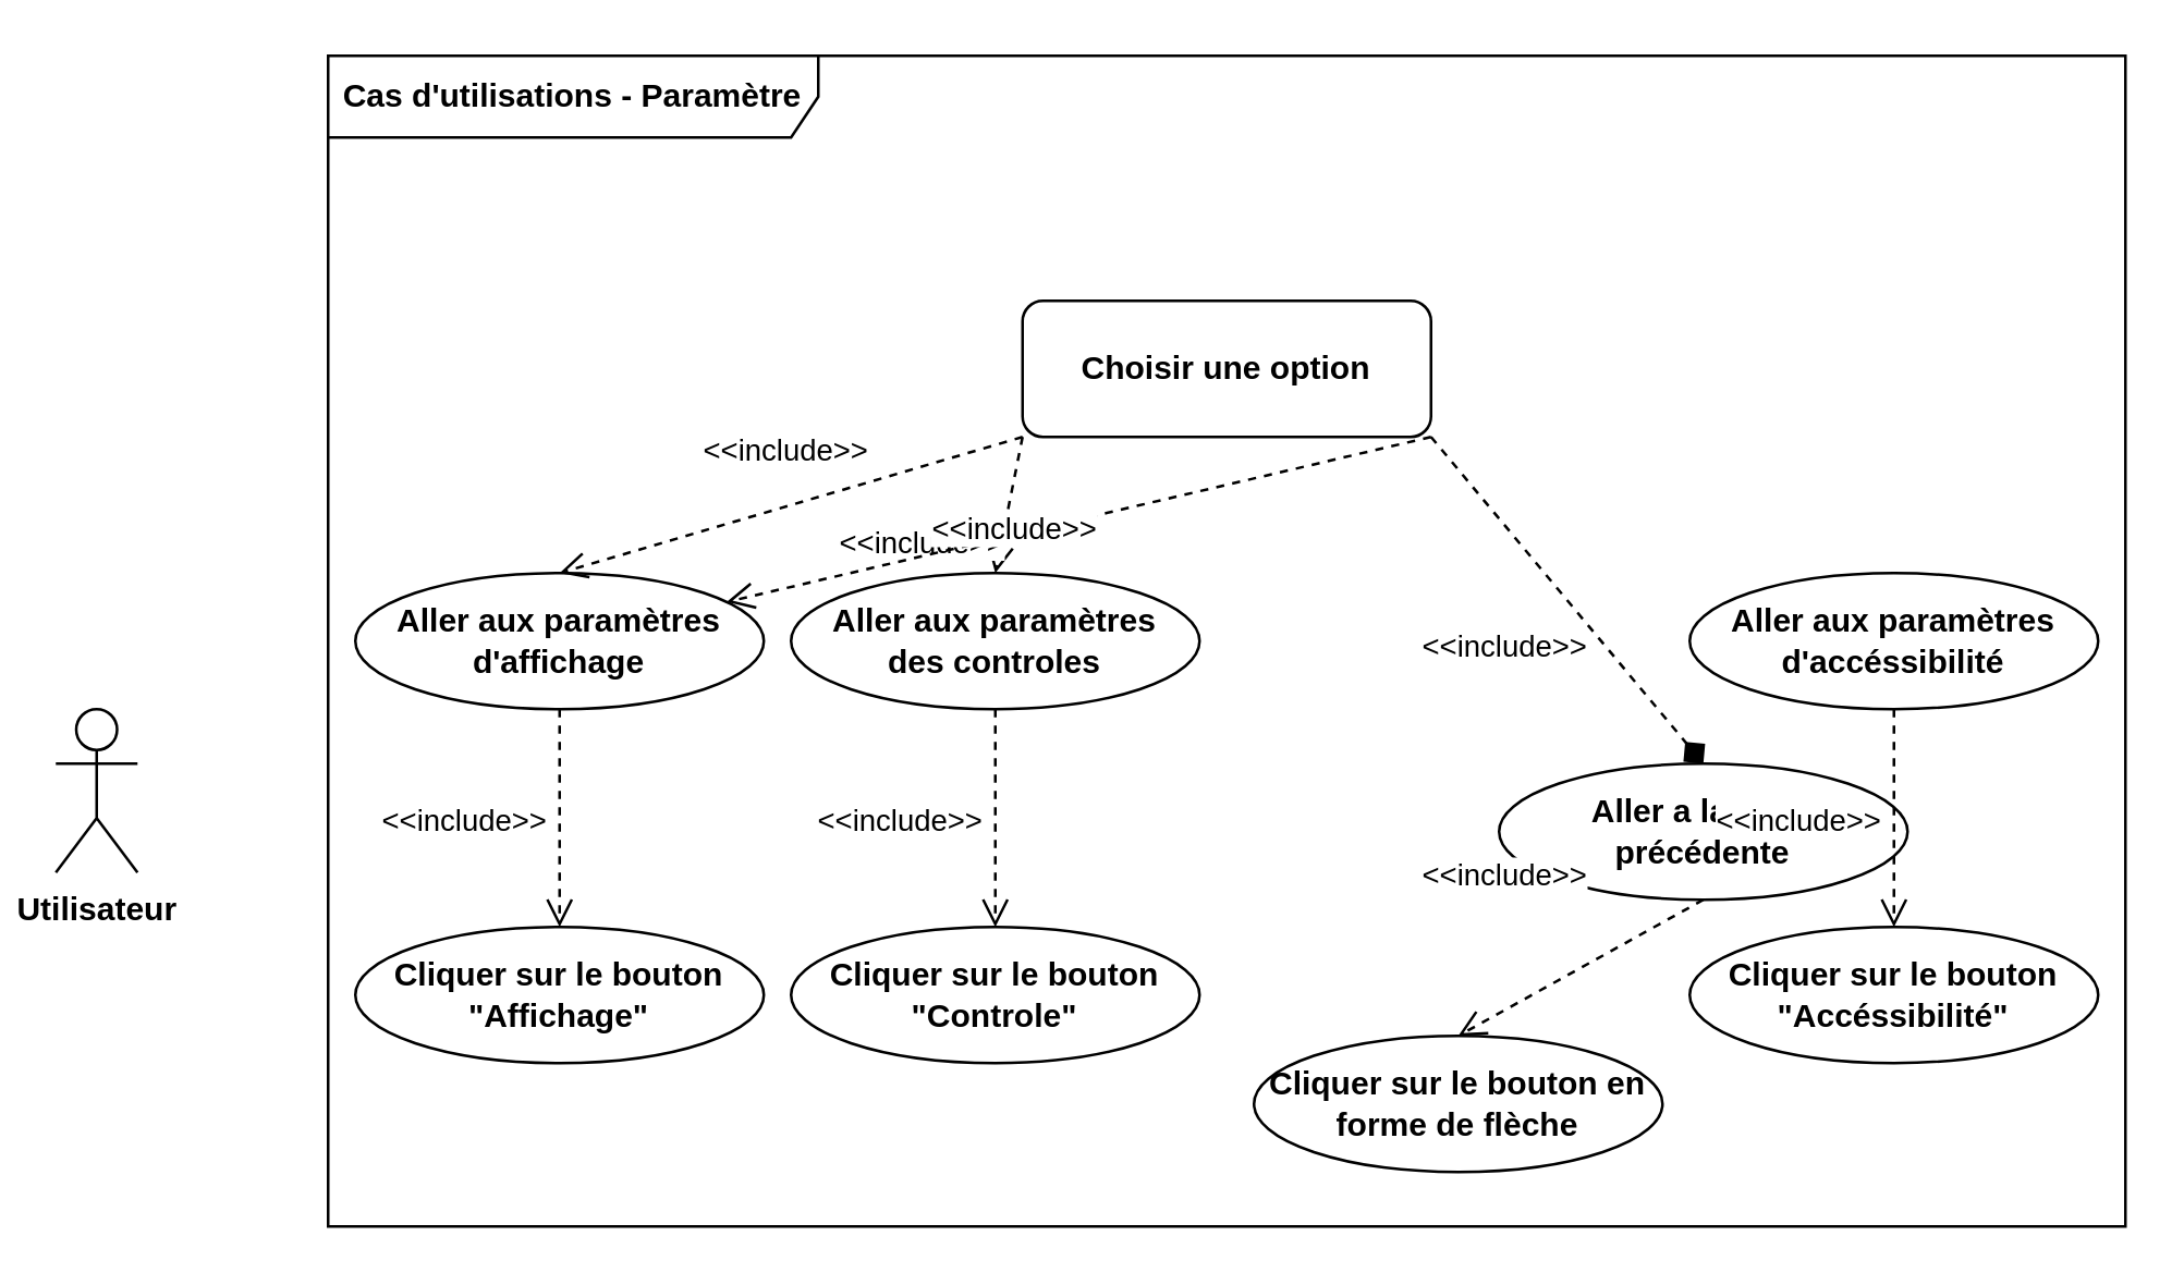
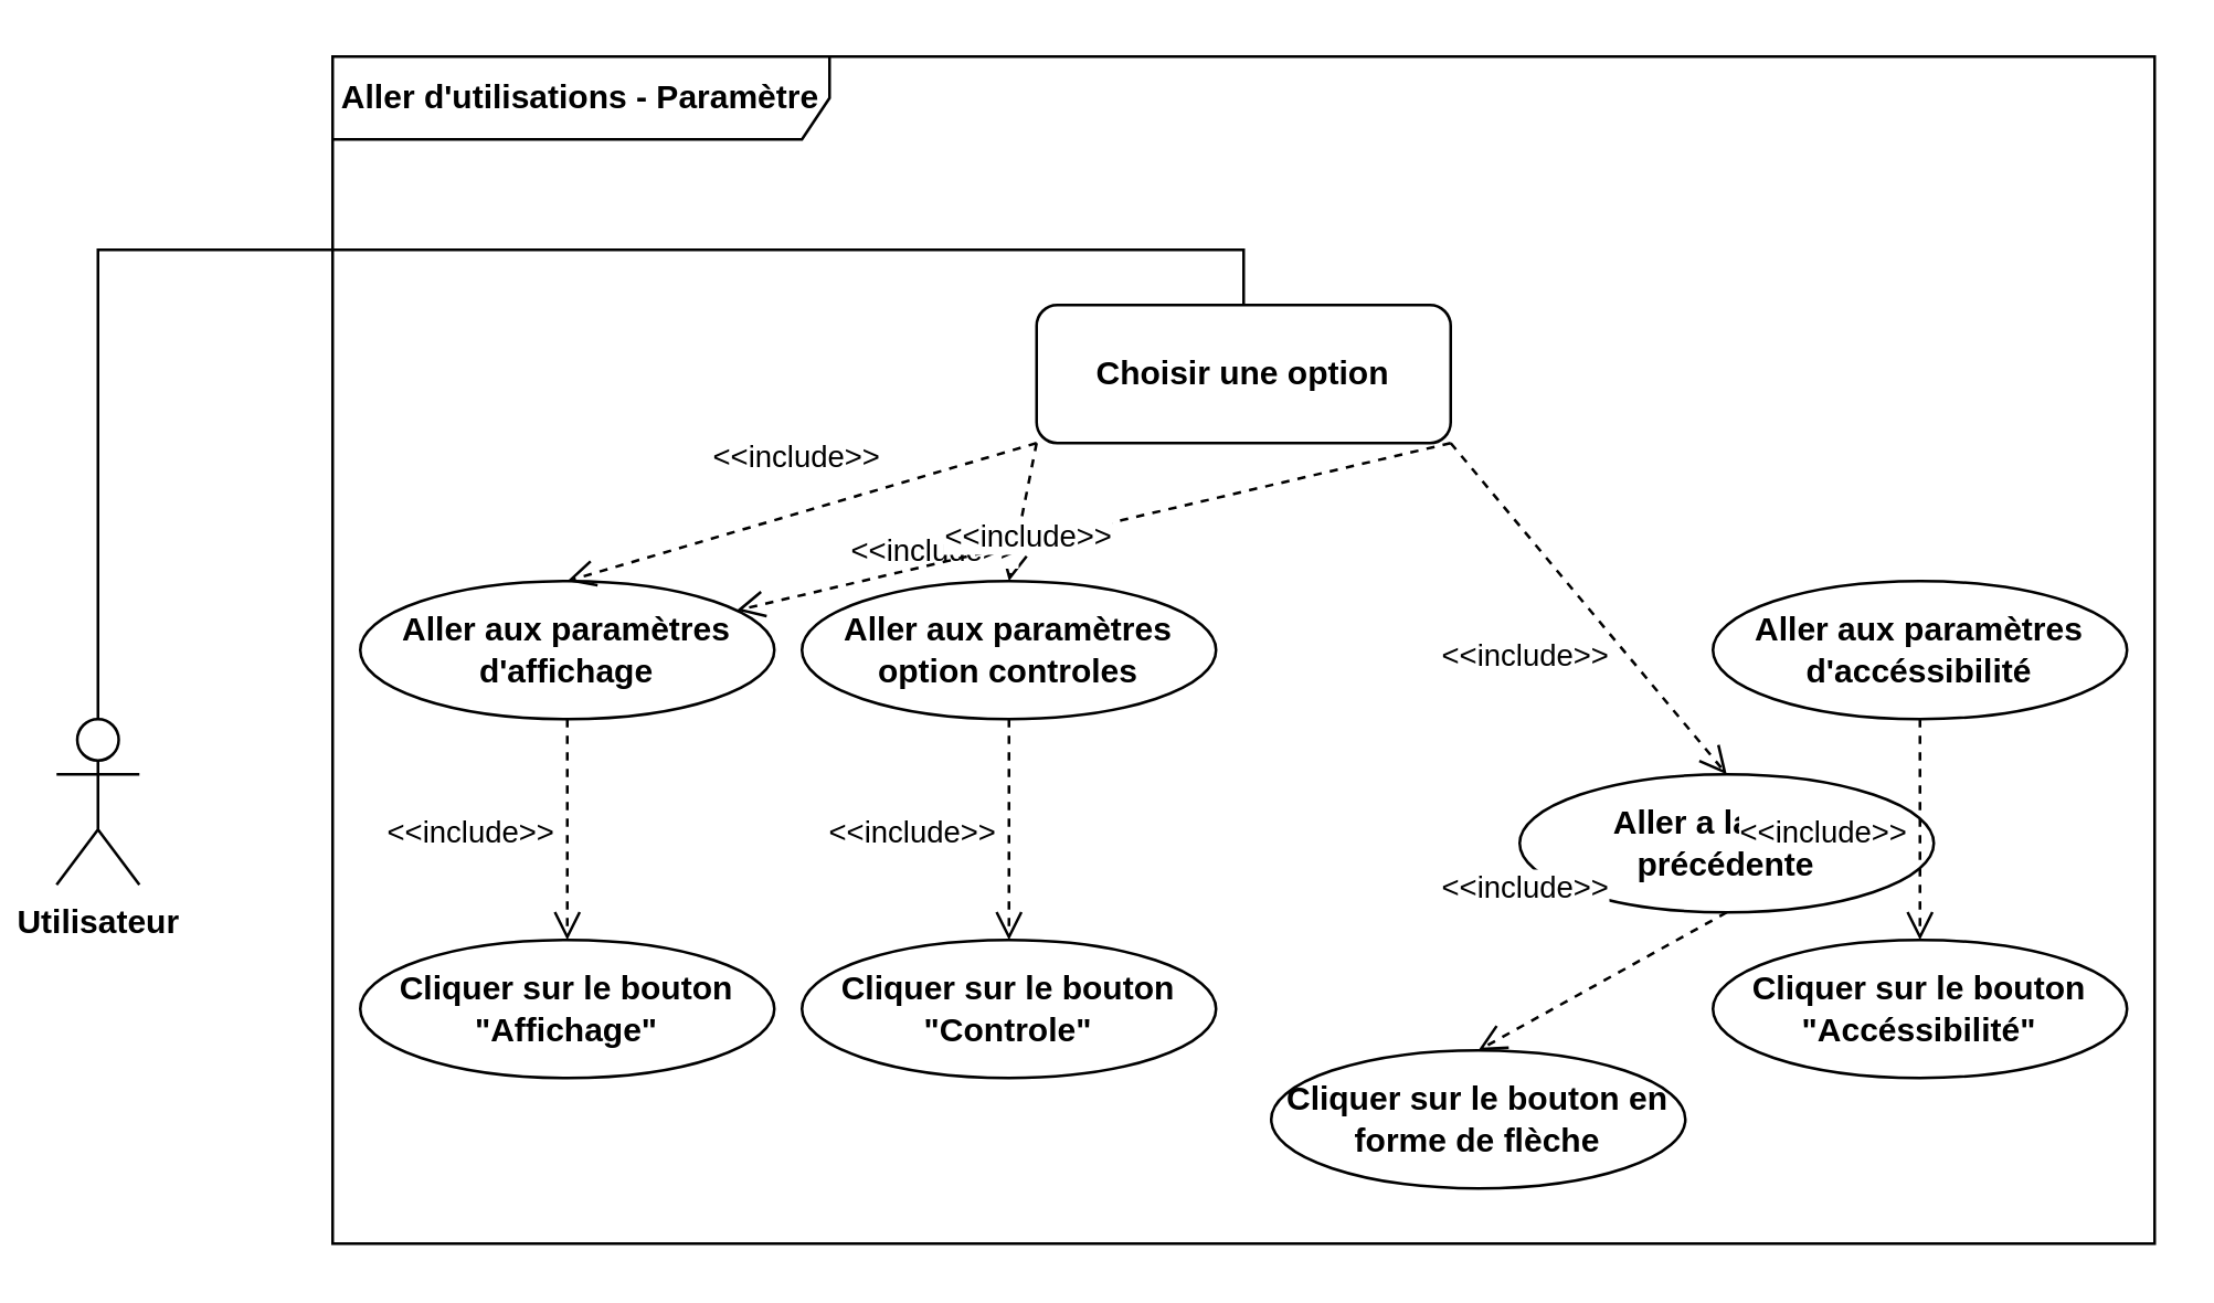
- <mxCell id="2" value="&lt;span&gt;Cas d'utilisations - Paramètre&lt;br&gt;&lt;/span&gt;" style="shape=umlFrame;whiteSpace=wrap;html=1;width=180;height=30;fontStyle=1" parent="1" vertex="1"><mxGeometry x="120" y="20" width="660" height="430" as="geometry" /></mxCell>
+ <mxCell id="2" value="&lt;span&gt;Aller d'utilisations - Paramètre&lt;br&gt;&lt;/span&gt;" style="shape=umlFrame;whiteSpace=wrap;html=1;width=180;height=30;fontStyle=1" parent="1" vertex="1"><mxGeometry x="120" y="20" width="660" height="430" as="geometry" /></mxCell>
+ <mxCell id="9" value="" style="endArrow=none;html=1;rounded=0;entryX=0.5;entryY=0;entryDx=0;entryDy=0;" edge="1" parent="1" source="3" target="8"><mxGeometry width="50" height="50" relative="1" as="geometry"><mxPoint x="420" y="380" as="sourcePoint" /><mxPoint x="470" y="330" as="targetPoint" /><Array as="points"><mxPoint x="35" y="90" /><mxPoint x="450" y="90" /></Array></mxGeometry></mxCell>
- <mxCell id="5" value="&lt;div&gt;Aller aux paramètres &lt;br&gt;&lt;/div&gt;&lt;div&gt;des controles&lt;/div&gt;" style="ellipse;whiteSpace=wrap;html=1;fontStyle=1" vertex="1" parent="1"><mxGeometry x="290" y="210" width="150" height="50" as="geometry" /></mxCell>
+ <mxCell id="5" value="&lt;div&gt;Aller aux paramètres &lt;br&gt;&lt;/div&gt;&lt;div&gt;option controles&lt;/div&gt;" style="ellipse;whiteSpace=wrap;html=1;fontStyle=1" vertex="1" parent="1"><mxGeometry x="290" y="210" width="150" height="50" as="geometry" /></mxCell>
- <mxCell id="12" value="&amp;lt;&amp;lt;include&amp;gt;&amp;gt;" style="html=1;verticalAlign=bottom;endArrow=diamond;dashed=1;endSize=8;rounded=0;entryX=0.5;entryY=0;entryDx=0;entryDy=0;exitX=1;exitY=1;exitDx=0;exitDy=0;" edge="1" parent="1" source="8" target="7"><mxGeometry x="0.066" y="-34" relative="1" as="geometry"><mxPoint x="416.967" y="172.678" as="sourcePoint" /><mxPoint x="225" y="230" as="targetPoint" /><mxPoint as="offset" /></mxGeometry></mxCell>
+ <mxCell id="12" value="&amp;lt;&amp;lt;include&amp;gt;&amp;gt;" style="html=1;verticalAlign=bottom;endArrow=open;dashed=1;endSize=8;rounded=0;entryX=0.5;entryY=0;entryDx=0;entryDy=0;exitX=1;exitY=1;exitDx=0;exitDy=0;" edge="1" parent="1" source="8" target="7"><mxGeometry x="0.066" y="-34" relative="1" as="geometry"><mxPoint x="416.967" y="172.678" as="sourcePoint" /><mxPoint x="225" y="230" as="targetPoint" /><mxPoint as="offset" /></mxGeometry></mxCell>
